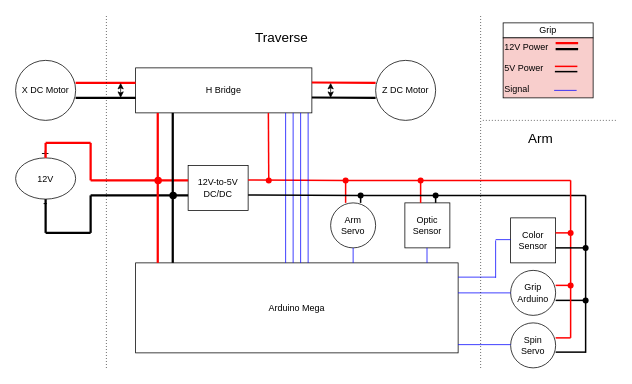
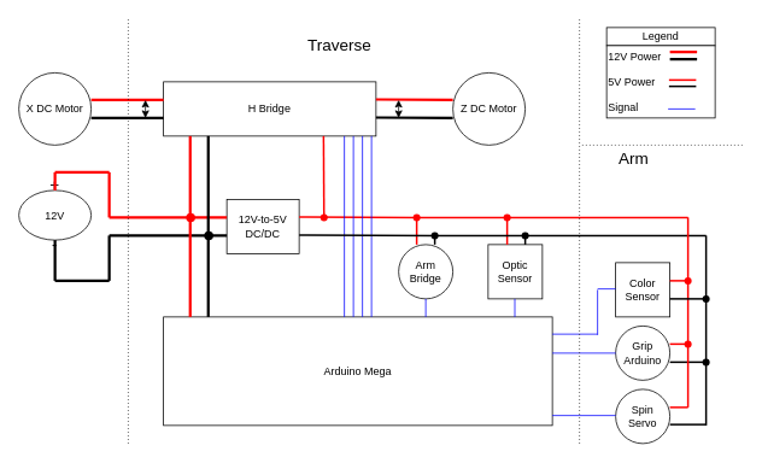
- <mxCell id="79" value="Grip" style="rounded=0;whiteSpace=wrap;html=1;" vertex="1" parent="1"><mxGeometry x="670" y="30" width="120" height="20" as="geometry" /></mxCell>
+ <mxCell id="79" value="Legend" style="rounded=0;whiteSpace=wrap;html=1;" vertex="1" parent="1"><mxGeometry x="670" y="30" width="120" height="20" as="geometry" /></mxCell>
- <mxCell id="80" value="12V Power&lt;br&gt;&lt;br&gt;5V Power&lt;br&gt;&lt;br&gt;Signal" style="rounded=0;whiteSpace=wrap;html=1;align=left;fillColor=#f8cecc;" vertex="1" parent="1"><mxGeometry x="670" y="50" width="120" height="80" as="geometry" /></mxCell>
+ <mxCell id="80" value="12V Power&lt;br&gt;&lt;br&gt;5V Power&lt;br&gt;&lt;br&gt;Signal" style="rounded=0;whiteSpace=wrap;html=1;align=left;" vertex="1" parent="1"><mxGeometry x="670" y="50" width="120" height="80" as="geometry" /></mxCell>
- <mxCell id="87" value="&lt;font style=&quot;font-size: 18px;&quot;&gt;Arm&lt;/font&gt;" style="text;html=1;strokeColor=none;fillColor=none;align=center;verticalAlign=middle;whiteSpace=wrap;rounded=0;" vertex="1" parent="1"><mxGeometry x="670" y="170" width="100" height="30" as="geometry" /></mxCell>
+ <mxCell id="87" value="&lt;font style=&quot;font-size: 18px;&quot;&gt;Arm&lt;/font&gt;" style="text;html=1;strokeColor=none;fillColor=none;align=center;verticalAlign=middle;whiteSpace=wrap;rounded=0;" vertex="1" parent="1"><mxGeometry x="650" y="160" width="100" height="30" as="geometry" /></mxCell>
- <mxCell id="37" value="Arm&lt;br&gt;Servo" style="ellipse;whiteSpace=wrap;html=1;aspect=fixed;" vertex="1" parent="1"><mxGeometry x="440" y="270" width="60" height="60" as="geometry" /></mxCell>
+ <mxCell id="37" value="Arm&lt;br&gt;Bridge" style="ellipse;whiteSpace=wrap;html=1;aspect=fixed;" vertex="1" parent="1"><mxGeometry x="440" y="270" width="60" height="60" as="geometry" /></mxCell>
